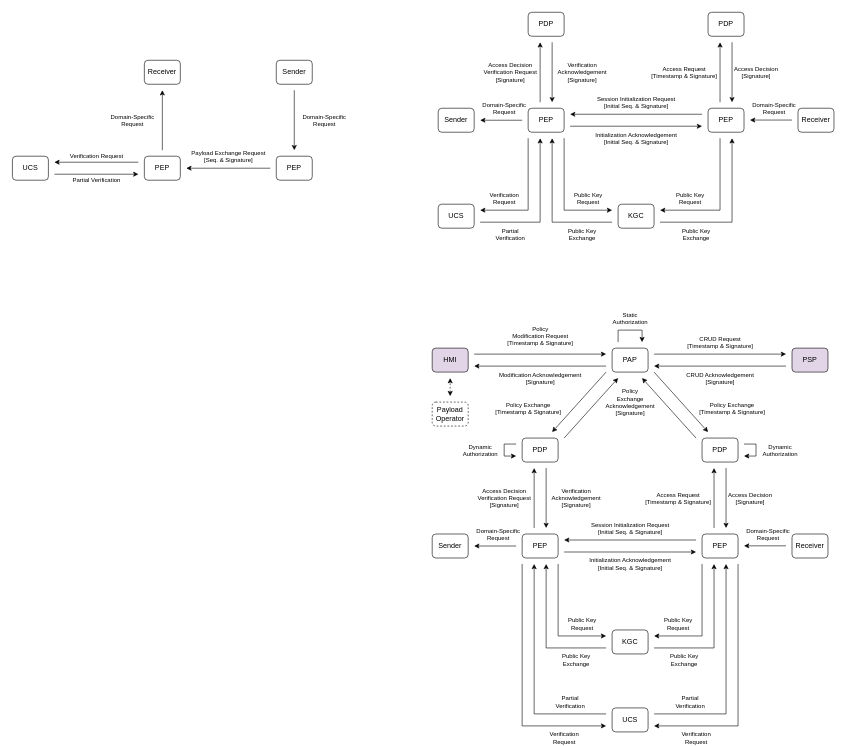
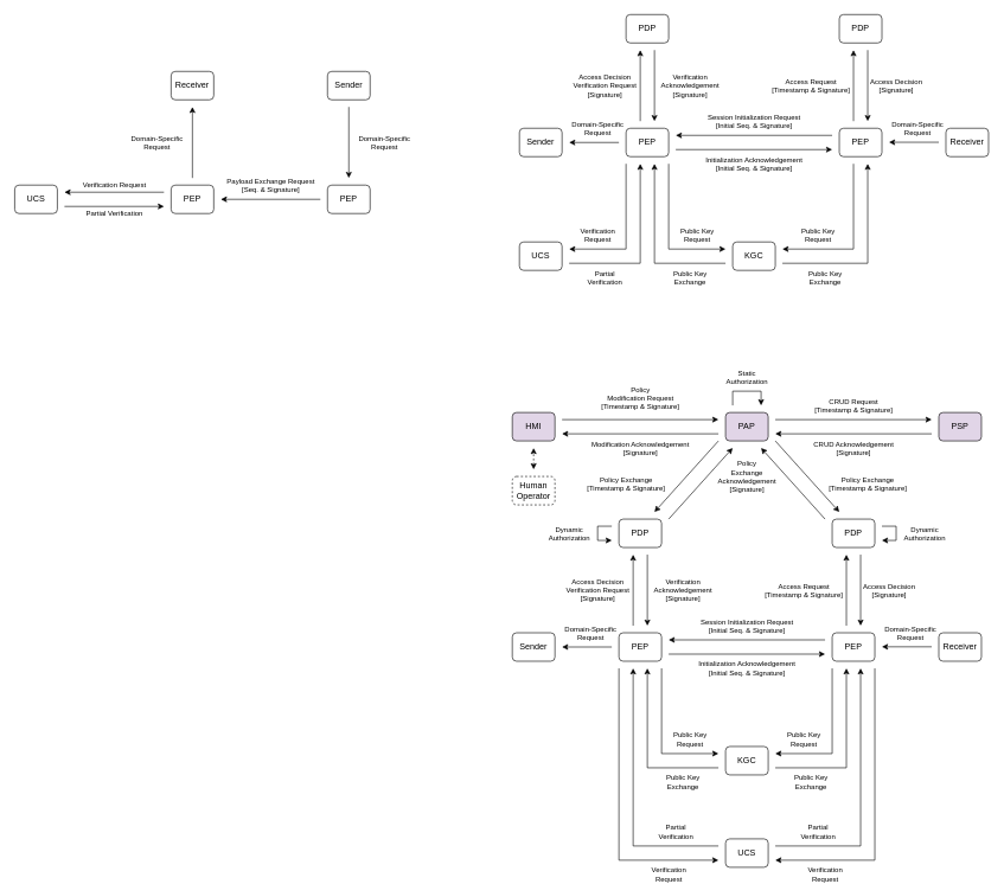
- <mxCell id="60" value="PAP" style="rounded=1;whiteSpace=wrap;html=1;fontSize=12;" vertex="1" parent="1"><mxGeometry x="1020" y="580" width="60" height="40" as="geometry" /></mxCell>
+ <mxCell id="60" value="PAP" style="rounded=1;whiteSpace=wrap;html=1;fontSize=12;fillColor=#e1d5e7;" vertex="1" parent="1"><mxGeometry x="1020" y="580" width="60" height="40" as="geometry" /></mxCell>
- <mxCell id="62" value="Payload&lt;div&gt;Operator&lt;/div&gt;" style="rounded=1;whiteSpace=wrap;html=1;fontSize=12;dashed=1;" vertex="1" parent="1"><mxGeometry x="720" y="670" width="60" height="40" as="geometry" /></mxCell>
+ <mxCell id="62" value="Human&lt;div&gt;Operator&lt;/div&gt;" style="rounded=1;whiteSpace=wrap;html=1;fontSize=12;dashed=1;" vertex="1" parent="1"><mxGeometry x="720" y="670" width="60" height="40" as="geometry" /></mxCell>
